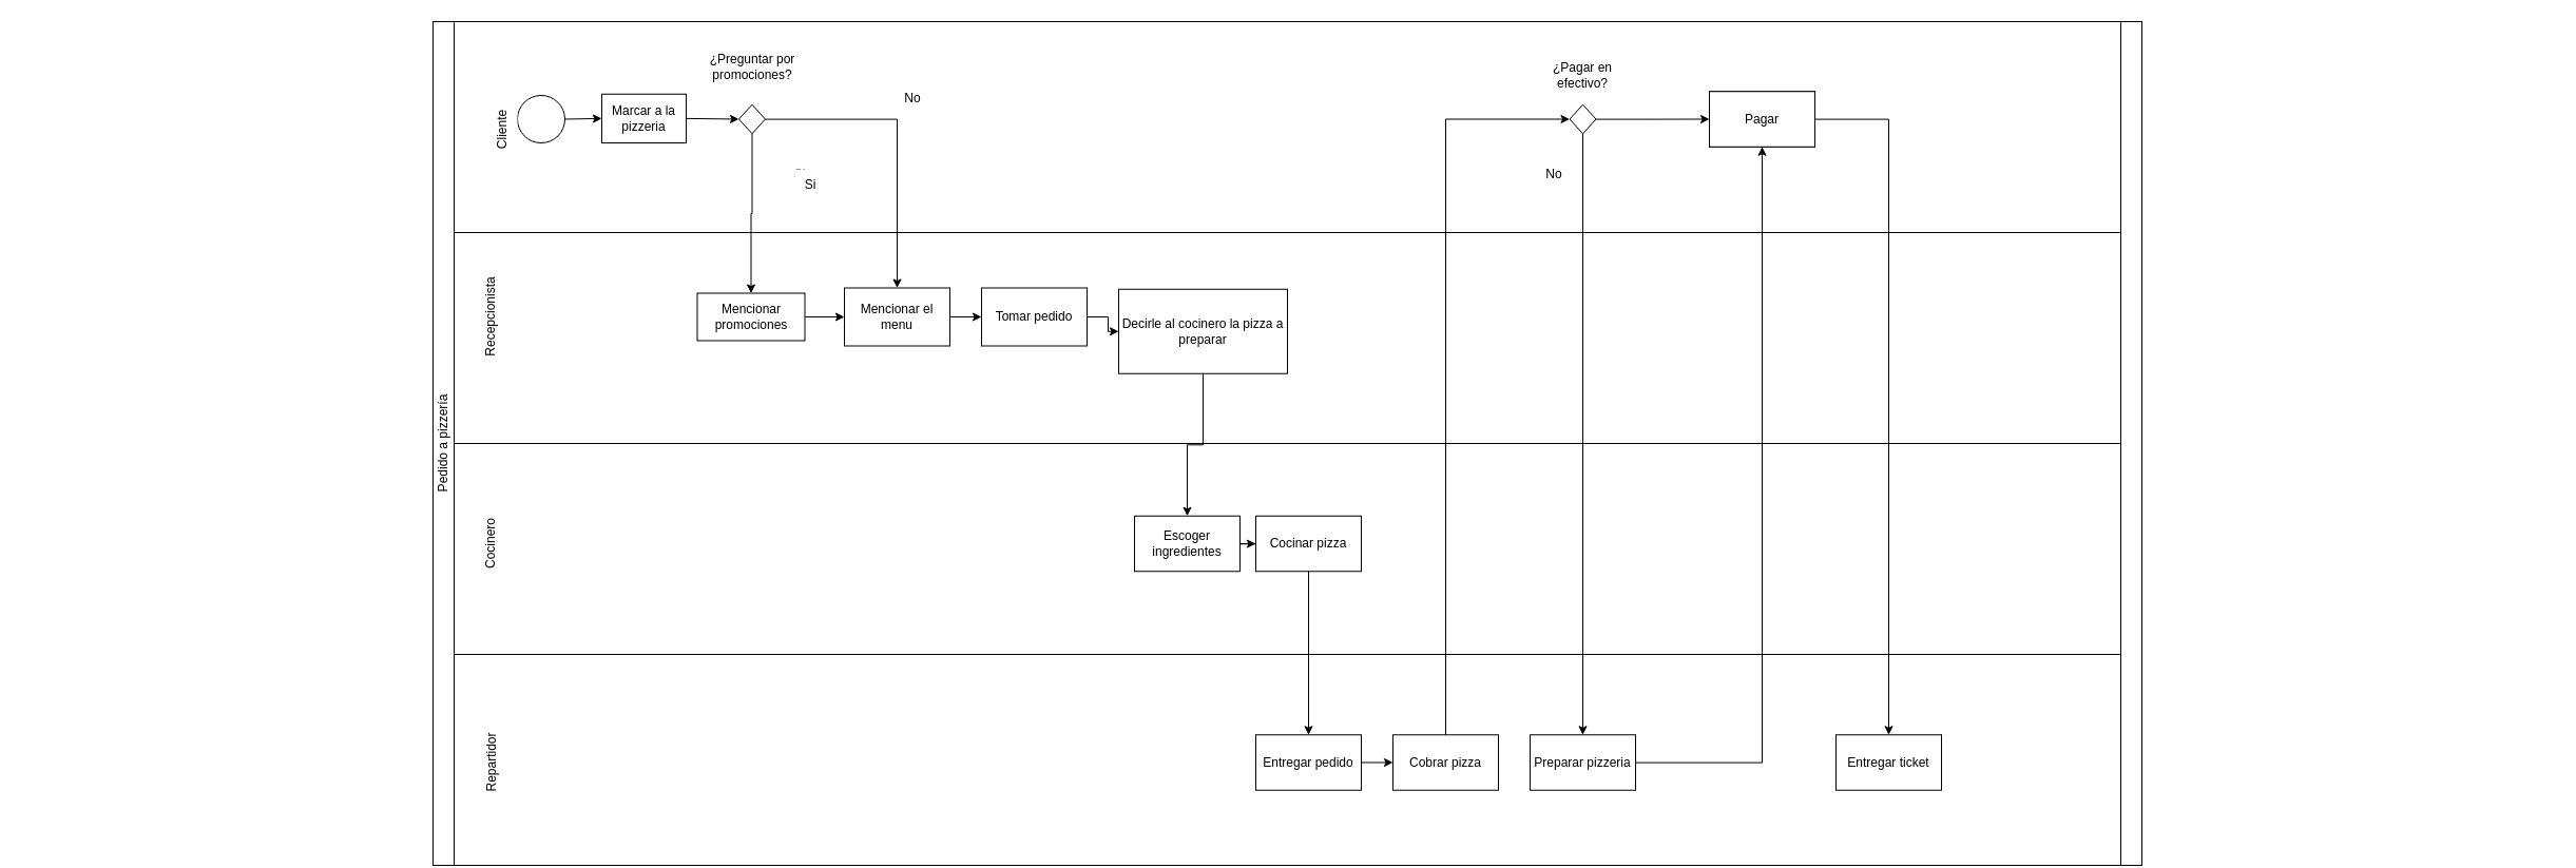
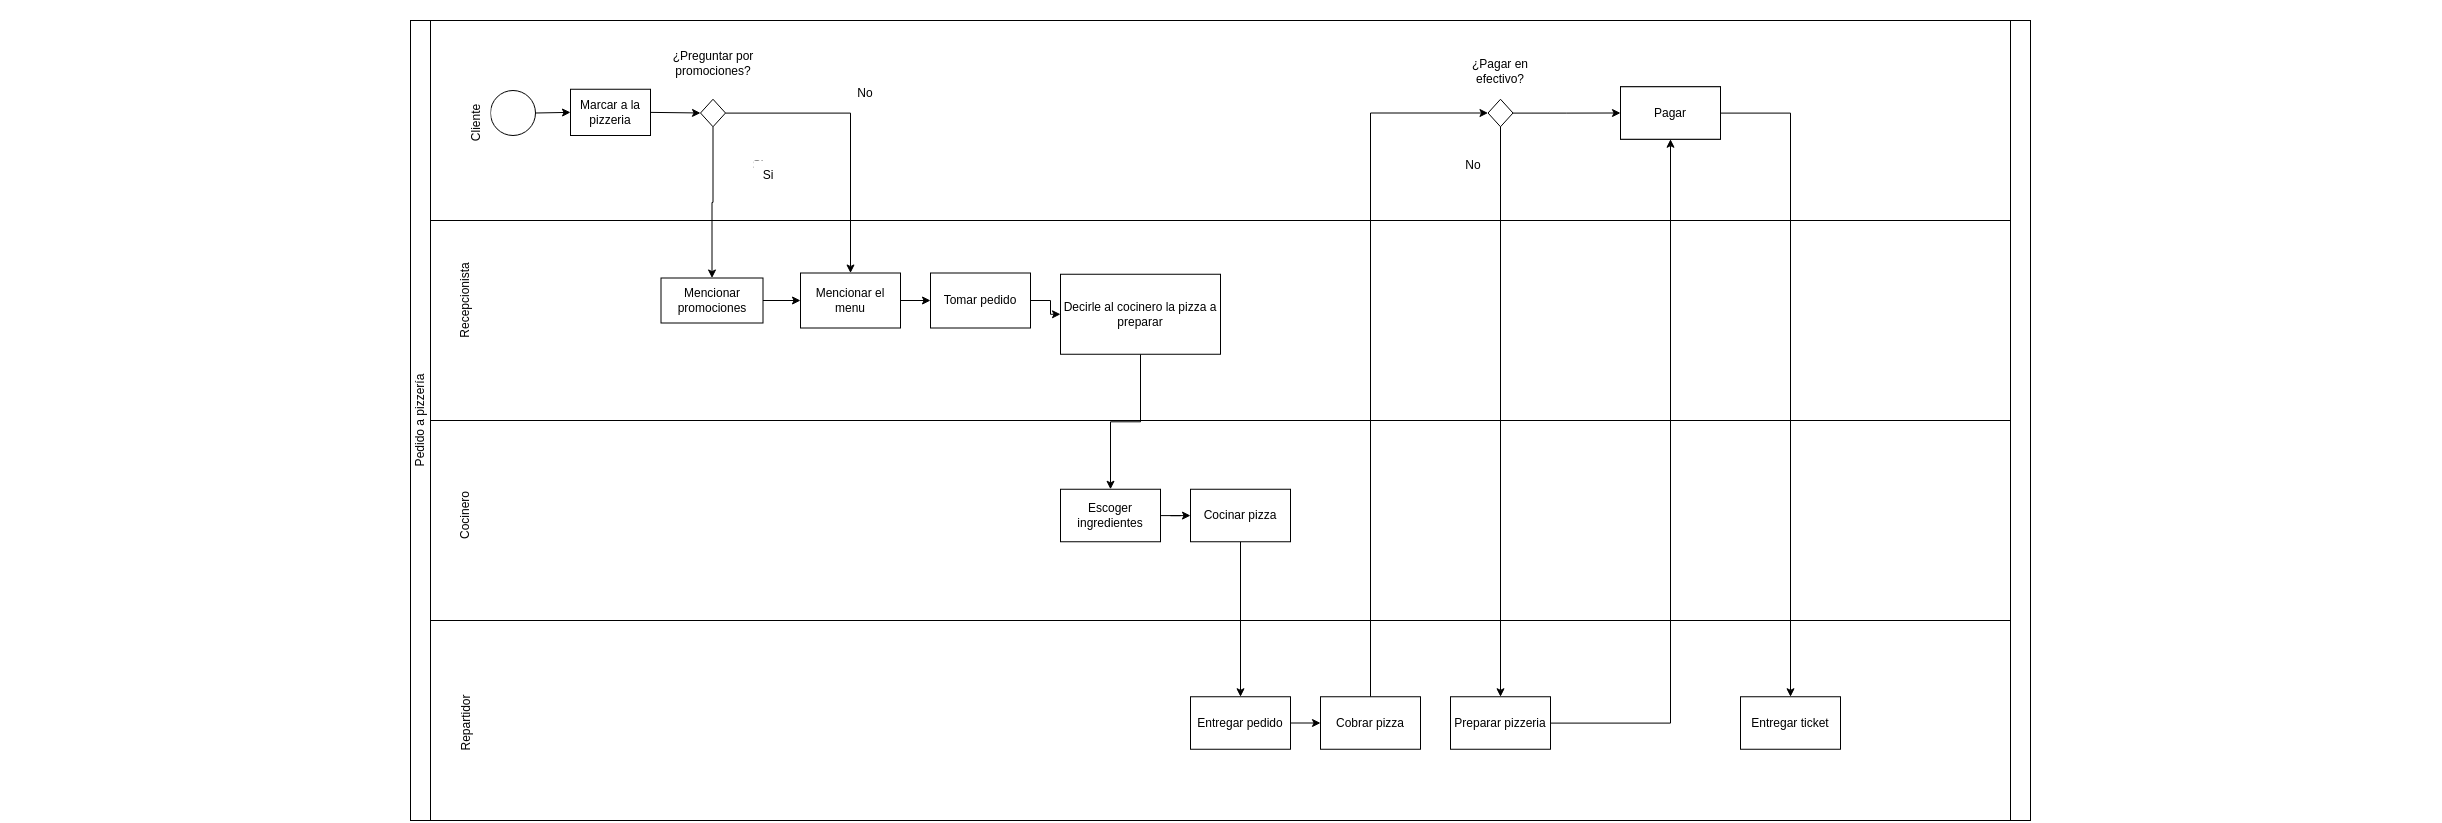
- <mxCell id="33" value="Escoger ingredientes" style="rounded=0;whiteSpace=wrap;html=1;" vertex="1" parent="1"><mxGeometry x="1075" y="488.75" width="100" height="52.5" as="geometry" /></mxCell>
+ <mxCell id="33" value="Escoger ingredientes" style="rounded=0;whiteSpace=wrap;html=1;" vertex="1" parent="1"><mxGeometry x="1060" y="488.75" width="100" height="52.5" as="geometry" /></mxCell>
